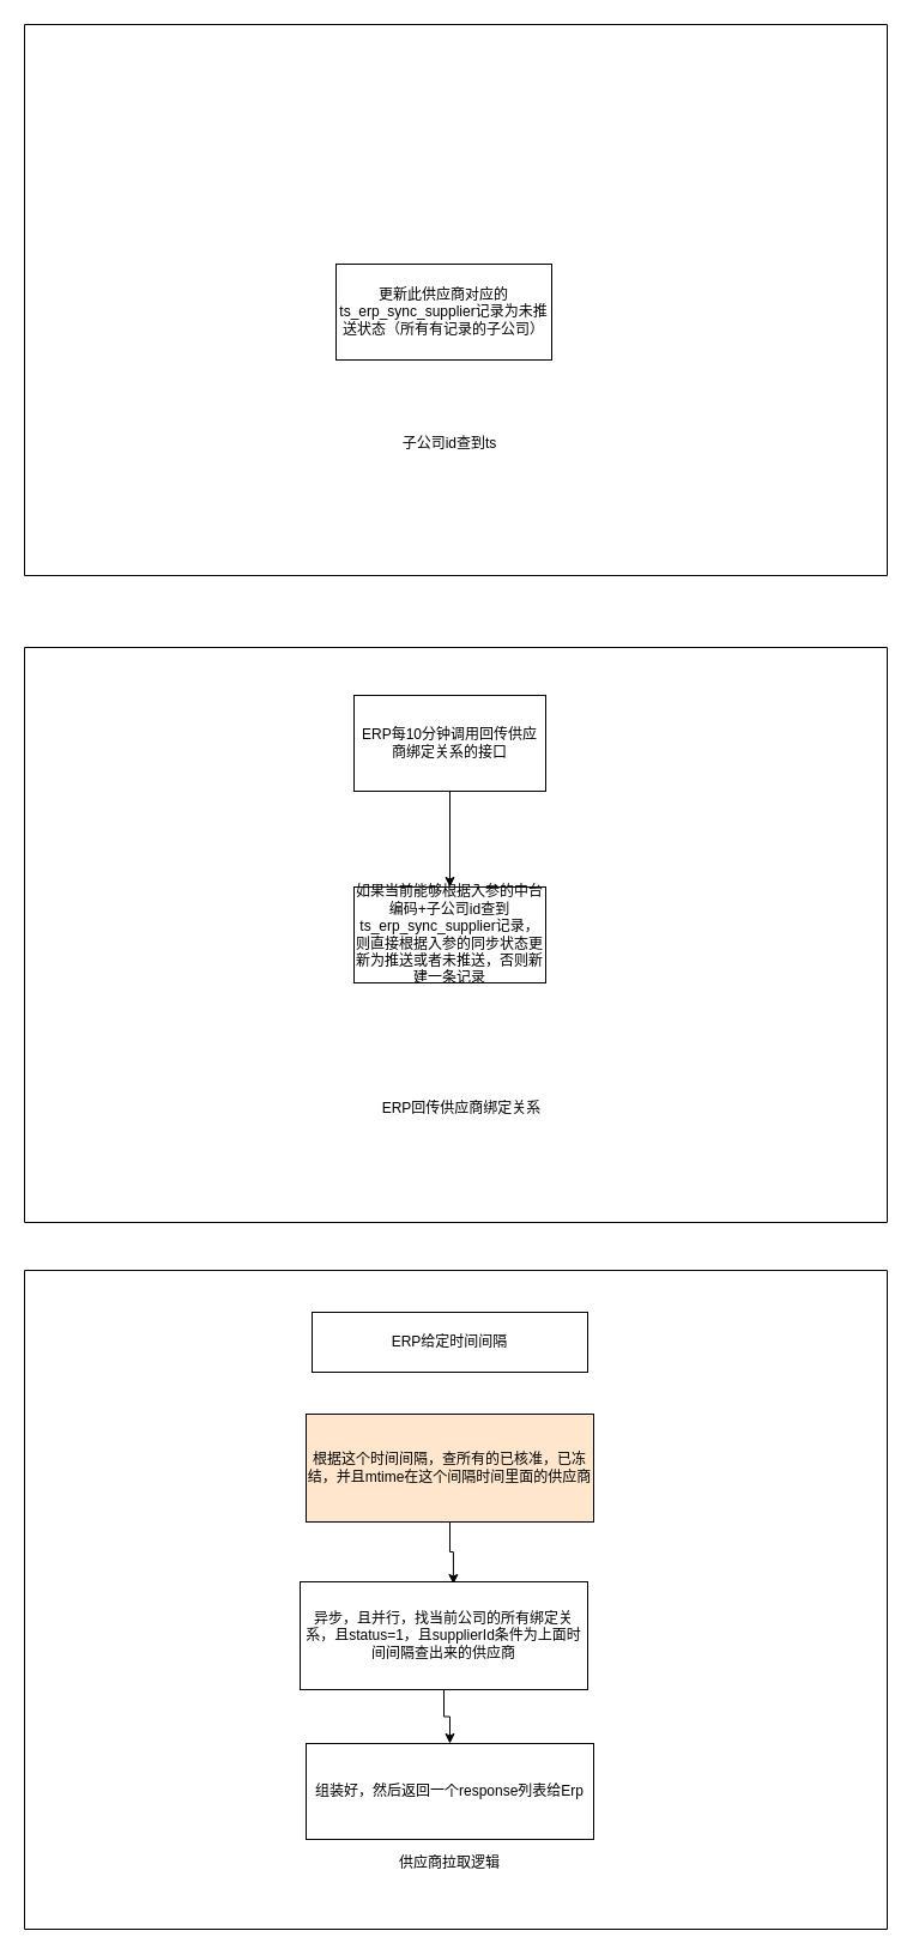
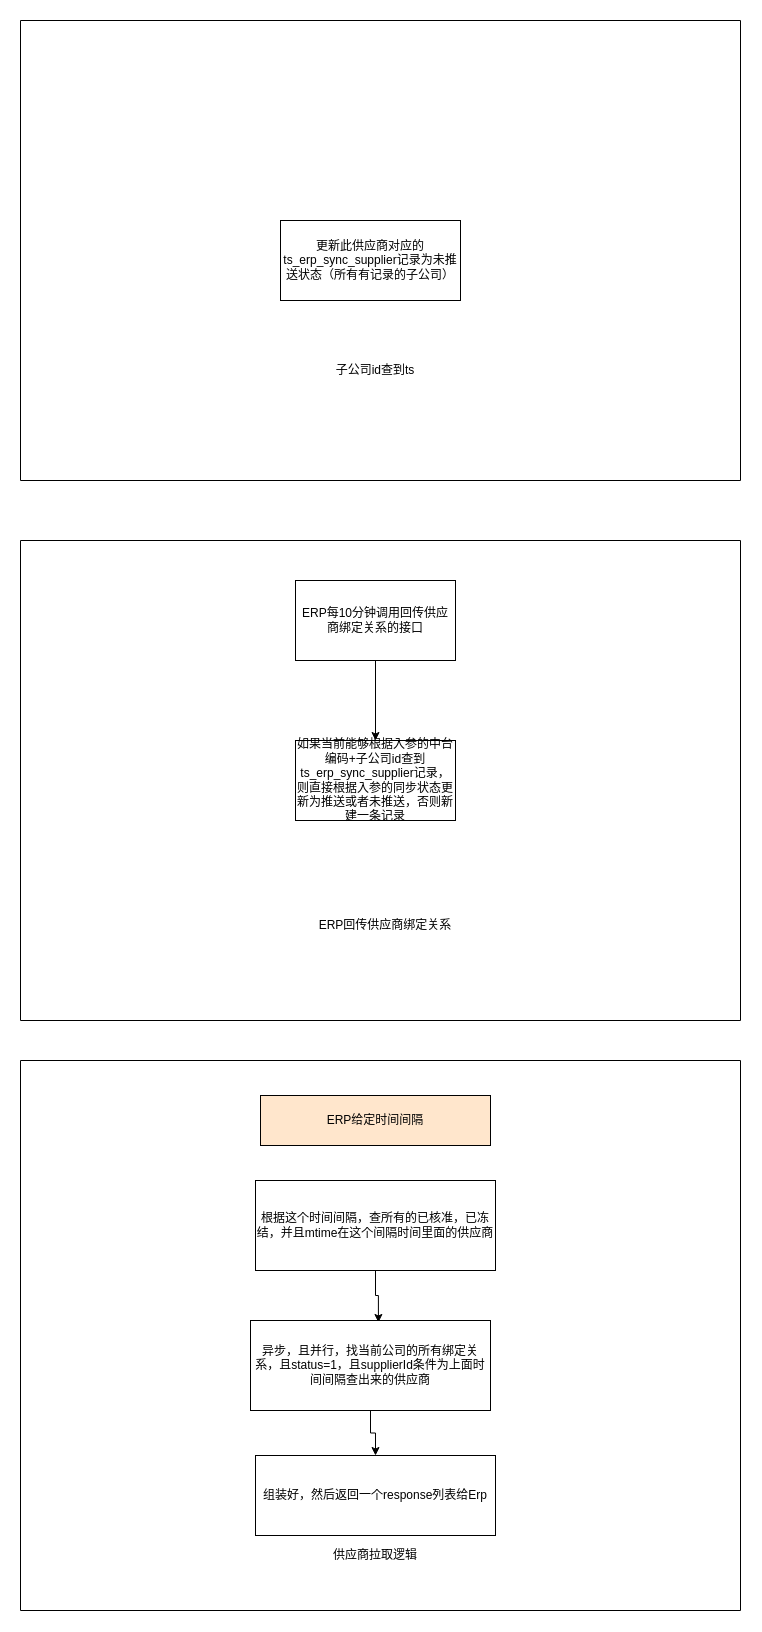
- <mxCell id="12" value="ERP给定时间间隔" style="rounded=0;whiteSpace=wrap;html=1;" vertex="1" parent="10"><mxGeometry x="240" y="35" width="230" height="50" as="geometry" /></mxCell>
+ <mxCell id="12" value="ERP给定时间间隔" style="rounded=0;whiteSpace=wrap;html=1;fillColor=#ffe6cc;" vertex="1" parent="10"><mxGeometry x="240" y="35" width="230" height="50" as="geometry" /></mxCell>
- <mxCell id="14" value="根据这个时间间隔，查所有的已核准，已冻结，并且mtime在这个间隔时间里面的供应商" style="rounded=0;whiteSpace=wrap;html=1;fillColor=#ffe6cc;" vertex="1" parent="10"><mxGeometry x="235" y="120" width="240" height="90" as="geometry" /></mxCell>
+ <mxCell id="14" value="根据这个时间间隔，查所有的已核准，已冻结，并且mtime在这个间隔时间里面的供应商" style="rounded=0;whiteSpace=wrap;html=1;" vertex="1" parent="10"><mxGeometry x="235" y="120" width="240" height="90" as="geometry" /></mxCell>
